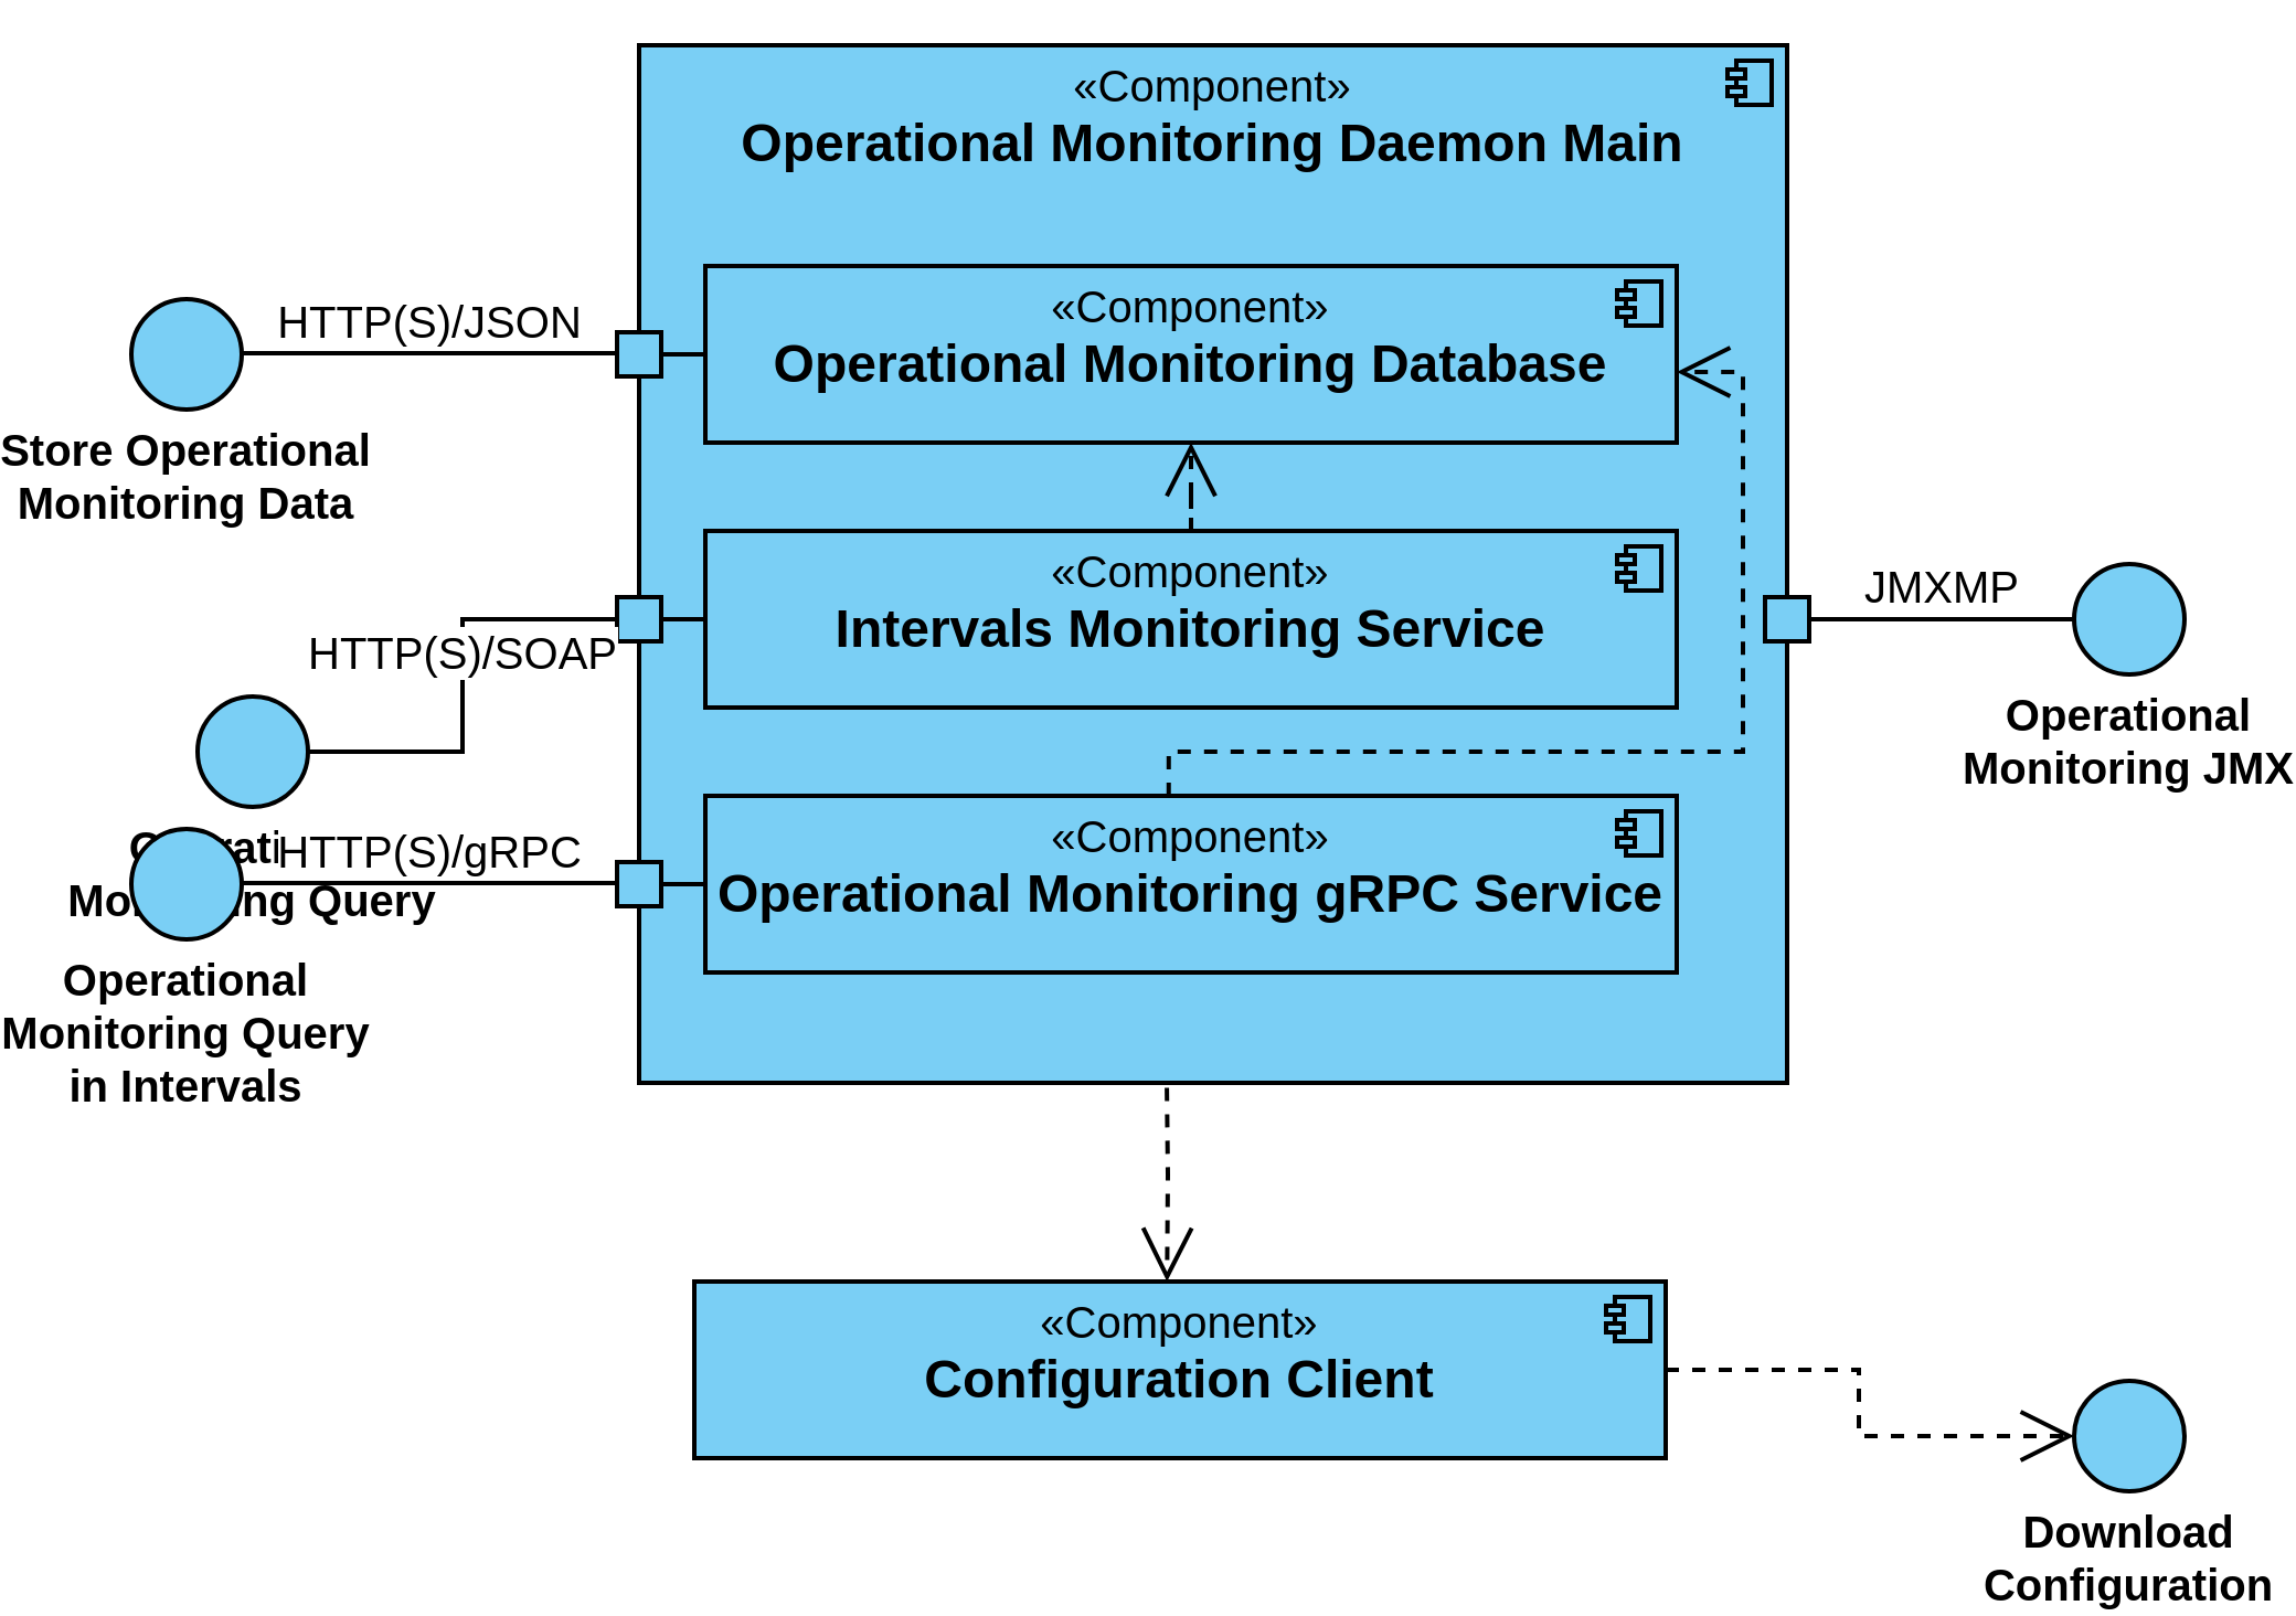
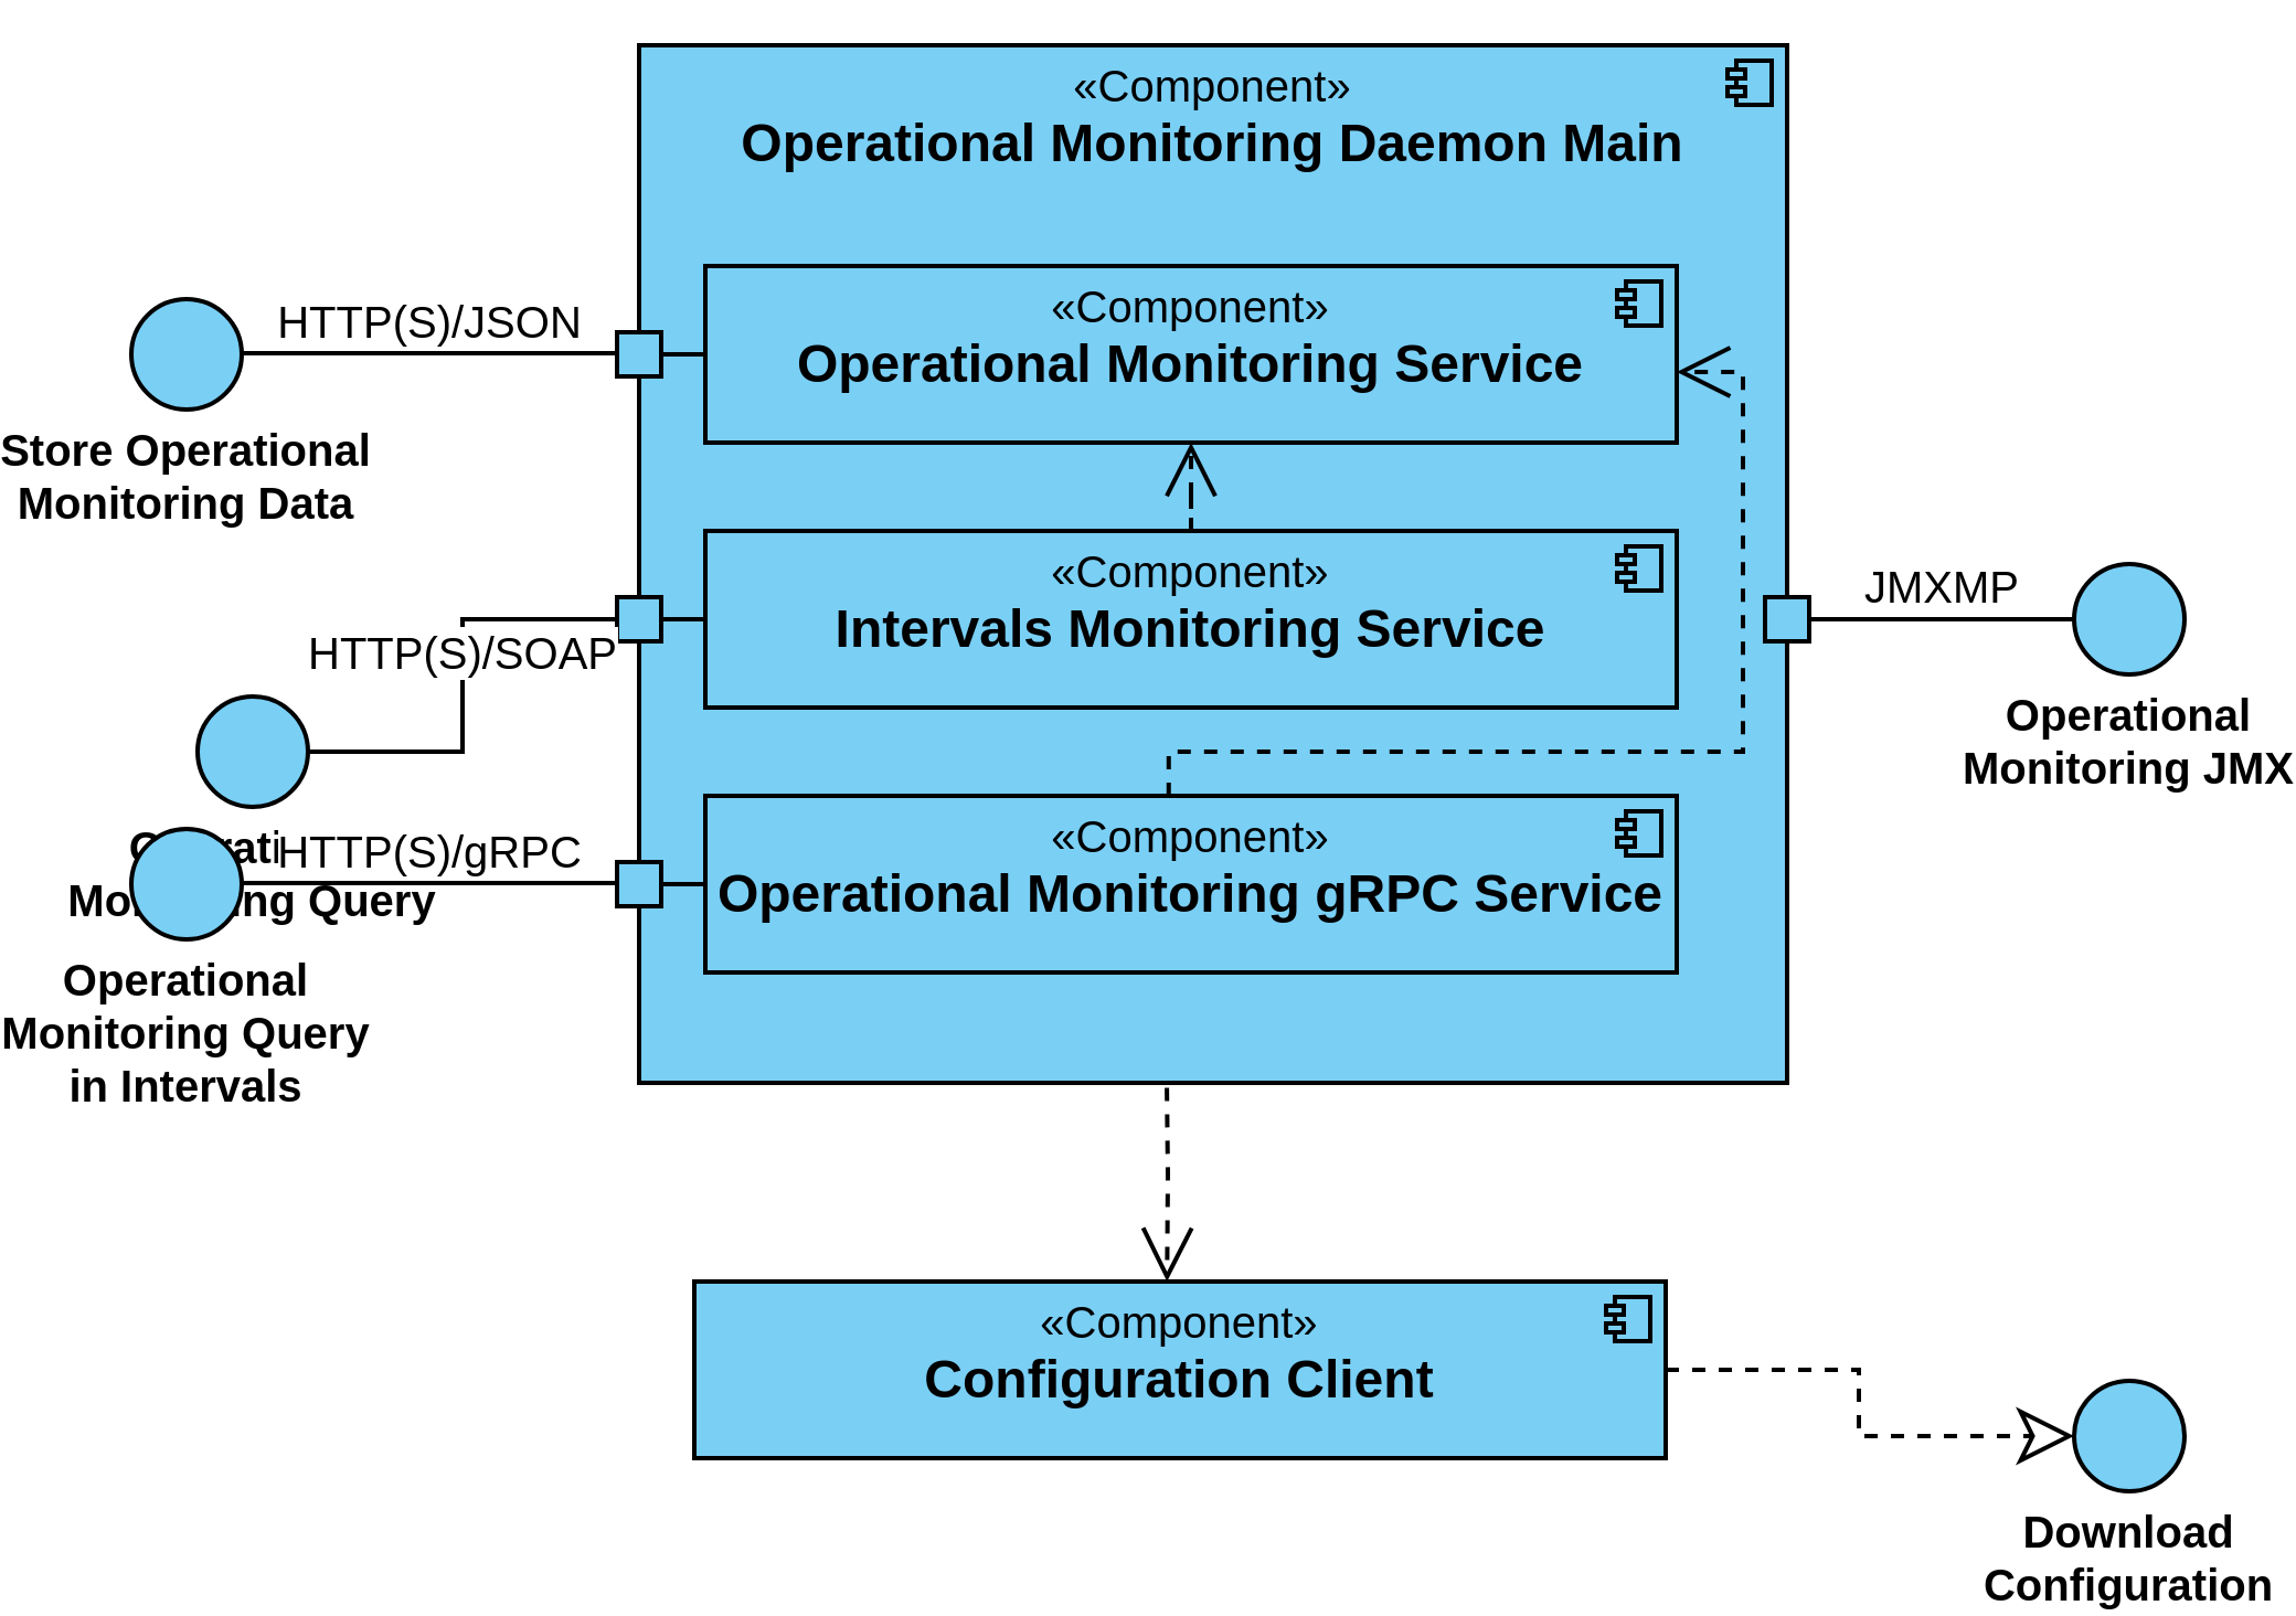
- <mxCell id="4" value="&lt;font style=&quot;font-size: 20px;&quot;&gt;«Component»&lt;br&gt;&lt;/font&gt;&lt;font style=&quot;font-size: 24px;&quot;&gt;&lt;b&gt;Operational Monitoring Database&lt;/b&gt;&lt;/font&gt;" style="html=1;dropTarget=0;whiteSpace=wrap;align=center;labelPosition=center;verticalLabelPosition=middle;verticalAlign=top;fillColor=#7ACFF5;strokeWidth=2;" vertex="1" parent="1"><mxGeometry x="280" y="120" width="440" height="80" as="geometry" /></mxCell>
+ <mxCell id="4" value="&lt;font style=&quot;font-size: 20px;&quot;&gt;«Component»&lt;br&gt;&lt;/font&gt;&lt;font style=&quot;font-size: 24px;&quot;&gt;&lt;b&gt;Operational Monitoring Service&lt;/b&gt;&lt;/font&gt;" style="html=1;dropTarget=0;whiteSpace=wrap;align=center;labelPosition=center;verticalLabelPosition=middle;verticalAlign=top;fillColor=#7ACFF5;strokeWidth=2;" vertex="1" parent="1"><mxGeometry x="280" y="120" width="440" height="80" as="geometry" /></mxCell>
- <mxCell id="10" value="" style="edgeStyle=orthogonalEdgeStyle;rounded=0;orthogonalLoop=1;jettySize=auto;html=1;dashed=1;strokeWidth=2;curved=0;jumpSize=6;endArrow=open;endFill=0;startSize=6;sourcePerimeterSpacing=0;startArrow=none;startFill=0;endSize=20;jumpStyle=none;" edge="1" parent="1" source="11" target="13"><mxGeometry relative="1" as="geometry" /></mxCell>
+ <mxCell id="10" value="" style="edgeStyle=orthogonalEdgeStyle;rounded=0;orthogonalLoop=1;jettySize=auto;html=1;dashed=1;strokeWidth=2;curved=0;jumpSize=6;endArrow=classic;endFill=0;startSize=6;sourcePerimeterSpacing=0;startArrow=none;startFill=0;endSize=20;jumpStyle=none;" edge="1" parent="1" source="11" target="13"><mxGeometry relative="1" as="geometry" /></mxCell>
